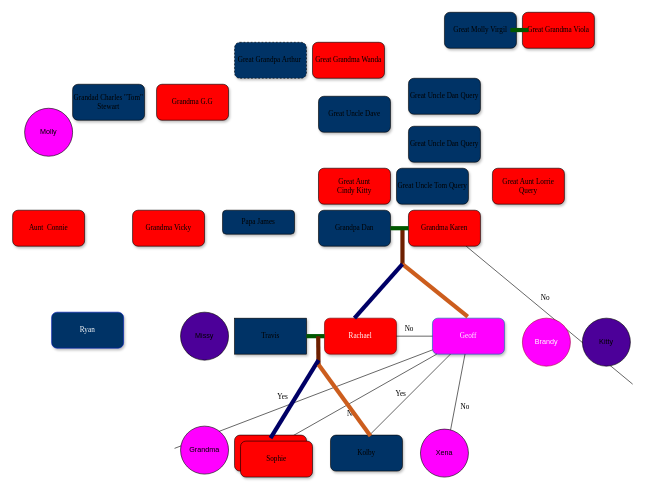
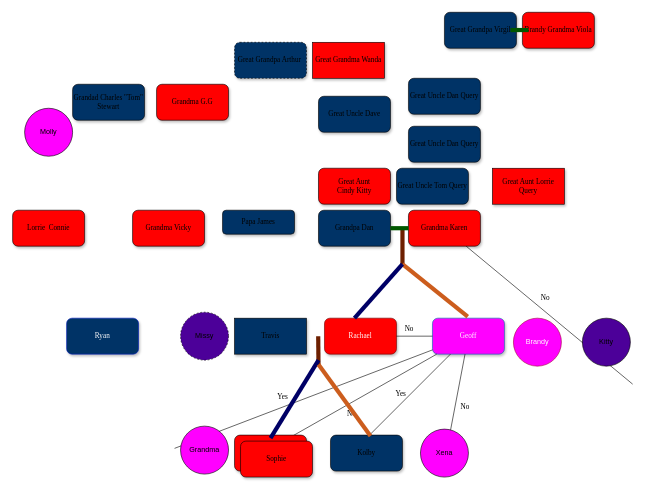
- <mxCell id="28" value="&lt;span&gt;Great Molly Virgil&lt;/span&gt;" style="whiteSpace=wrap;html=1;rounded=1;shadow=1;labelBackgroundColor=none;strokeWidth=1;fontFamily=Verdana;fontSize=12;align=center;fillColor=#003366;" vertex="1" parent="1"><mxGeometry x="740" y="20" width="120" height="60" as="geometry" /></mxCell>
+ <mxCell id="28" value="&lt;span&gt;Great Grandpa Virgil&lt;/span&gt;" style="whiteSpace=wrap;html=1;rounded=1;shadow=1;labelBackgroundColor=none;strokeWidth=1;fontFamily=Verdana;fontSize=12;align=center;fillColor=#003366;" vertex="1" parent="1"><mxGeometry x="740" y="20" width="120" height="60" as="geometry" /></mxCell>
- <mxCell id="35" value="&lt;span&gt;Great Grandma Viola&lt;/span&gt;" style="whiteSpace=wrap;html=1;rounded=1;shadow=1;labelBackgroundColor=none;strokeWidth=1;fontFamily=Verdana;fontSize=12;align=center;fillColor=#FF0000;" vertex="1" parent="1"><mxGeometry x="870" y="20" width="120" height="60" as="geometry" /></mxCell>
+ <mxCell id="35" value="&lt;span&gt;Brandy Grandma Viola&lt;/span&gt;" style="whiteSpace=wrap;html=1;rounded=1;shadow=1;labelBackgroundColor=none;strokeWidth=1;fontFamily=Verdana;fontSize=12;align=center;fillColor=#FF0000;" vertex="1" parent="1"><mxGeometry x="870" y="20" width="120" height="60" as="geometry" /></mxCell>
- <mxCell id="29" value="&lt;span&gt;Great Grandma Wanda&lt;/span&gt;" style="whiteSpace=wrap;html=1;rounded=1;shadow=1;labelBackgroundColor=none;strokeWidth=1;fontFamily=Verdana;fontSize=12;align=center;fillColor=#FF0000;" vertex="1" parent="1"><mxGeometry x="520" y="70" width="120" height="60" as="geometry" /></mxCell>
+ <mxCell id="29" value="&lt;span&gt;Great Grandma Wanda&lt;/span&gt;" style="whiteSpace=wrap;html=1;shadow=1;labelBackgroundColor=none;strokeWidth=1;fontFamily=Verdana;fontSize=12;align=center;fillColor=#FF0000;rounded=0;" vertex="1" parent="1"><mxGeometry x="520" y="70" width="120" height="60" as="geometry" /></mxCell>
- <mxCell id="41" value="&lt;span&gt;Great Aunt Lorrie Query&lt;/span&gt;" style="whiteSpace=wrap;html=1;rounded=1;shadow=1;labelBackgroundColor=none;strokeWidth=1;fontFamily=Verdana;fontSize=12;align=center;fillColor=#FF0000;" vertex="1" parent="1"><mxGeometry x="820" y="280" width="120" height="60" as="geometry" /></mxCell>
+ <mxCell id="41" value="&lt;span&gt;Great Aunt Lorrie Query&lt;/span&gt;" style="whiteSpace=wrap;html=1;shadow=1;labelBackgroundColor=none;strokeWidth=1;fontFamily=Verdana;fontSize=12;align=center;fillColor=#FF0000;rounded=0;" vertex="1" parent="1"><mxGeometry x="820" y="280" width="120" height="60" as="geometry" /></mxCell>
- <mxCell id="20" value="Aunt&amp;nbsp; Connie" style="whiteSpace=wrap;html=1;rounded=1;shadow=1;labelBackgroundColor=none;strokeWidth=1;fontFamily=Verdana;fontSize=12;align=center;fillColor=#FF0000;" vertex="1" parent="1"><mxGeometry x="20" y="350" width="120" height="60" as="geometry" /></mxCell>
+ <mxCell id="20" value="Lorrie&amp;nbsp; Connie" style="whiteSpace=wrap;html=1;rounded=1;shadow=1;labelBackgroundColor=none;strokeWidth=1;fontFamily=Verdana;fontSize=12;align=center;fillColor=#FF0000;" vertex="1" parent="1"><mxGeometry x="20" y="350" width="120" height="60" as="geometry" /></mxCell>
- <mxCell id="21" value="&lt;span&gt;Ryan&lt;/span&gt;" style="whiteSpace=wrap;html=1;rounded=1;shadow=1;labelBackgroundColor=none;strokeWidth=1;fontFamily=Verdana;fontSize=12;align=center;strokeColor=#001DBC;fontColor=#ffffff;fillColor=#003366;" vertex="1" parent="1"><mxGeometry x="85" y="520" width="120" height="60" as="geometry" /></mxCell>
+ <mxCell id="21" value="&lt;span&gt;Ryan&lt;/span&gt;" style="whiteSpace=wrap;html=1;rounded=1;shadow=1;labelBackgroundColor=none;strokeWidth=1;fontFamily=Verdana;fontSize=12;align=center;strokeColor=#001DBC;fontColor=#ffffff;fillColor=#003366;" vertex="1" parent="1"><mxGeometry x="110" y="530" width="120" height="60" as="geometry" /></mxCell>
- <mxCell id="34" value="Missy" style="ellipse;whiteSpace=wrap;html=1;aspect=fixed;fillColor=#4C0099;" vertex="1" parent="1"><mxGeometry x="300" y="520" width="80" height="80" as="geometry" /></mxCell>
+ <mxCell id="34" value="Missy" style="ellipse;whiteSpace=wrap;html=1;aspect=fixed;fillColor=#4C0099;dashed=1;" vertex="1" parent="1"><mxGeometry x="300" y="520" width="80" height="80" as="geometry" /></mxCell>
- <mxCell id="16" value="" style="endArrow=none;html=1;strokeColor=#005700;strokeWidth=7;entryX=0;entryY=0.5;entryDx=0;entryDy=0;exitX=1;exitY=0.5;exitDx=0;exitDy=0;fillColor=#008a00;" edge="1" parent="1" source="5" target="4"><mxGeometry width="50" height="50" relative="1" as="geometry"><mxPoint x="470" y="610" as="sourcePoint" /><mxPoint x="520" y="560" as="targetPoint" /></mxGeometry></mxCell>
- <mxCell id="33" value="Brandy" style="ellipse;whiteSpace=wrap;html=1;aspect=fixed;strokeColor=#A50040;fontColor=#ffffff;fillColor=#FF00FF;" vertex="1" parent="1"><mxGeometry x="870" y="530" width="80" height="80" as="geometry" /></mxCell>
+ <mxCell id="33" value="Brandy" style="ellipse;whiteSpace=wrap;html=1;aspect=fixed;strokeColor=#A50040;fontColor=#ffffff;fillColor=#FF00FF;" vertex="1" parent="1"><mxGeometry x="855" y="530" width="80" height="80" as="geometry" /></mxCell>
